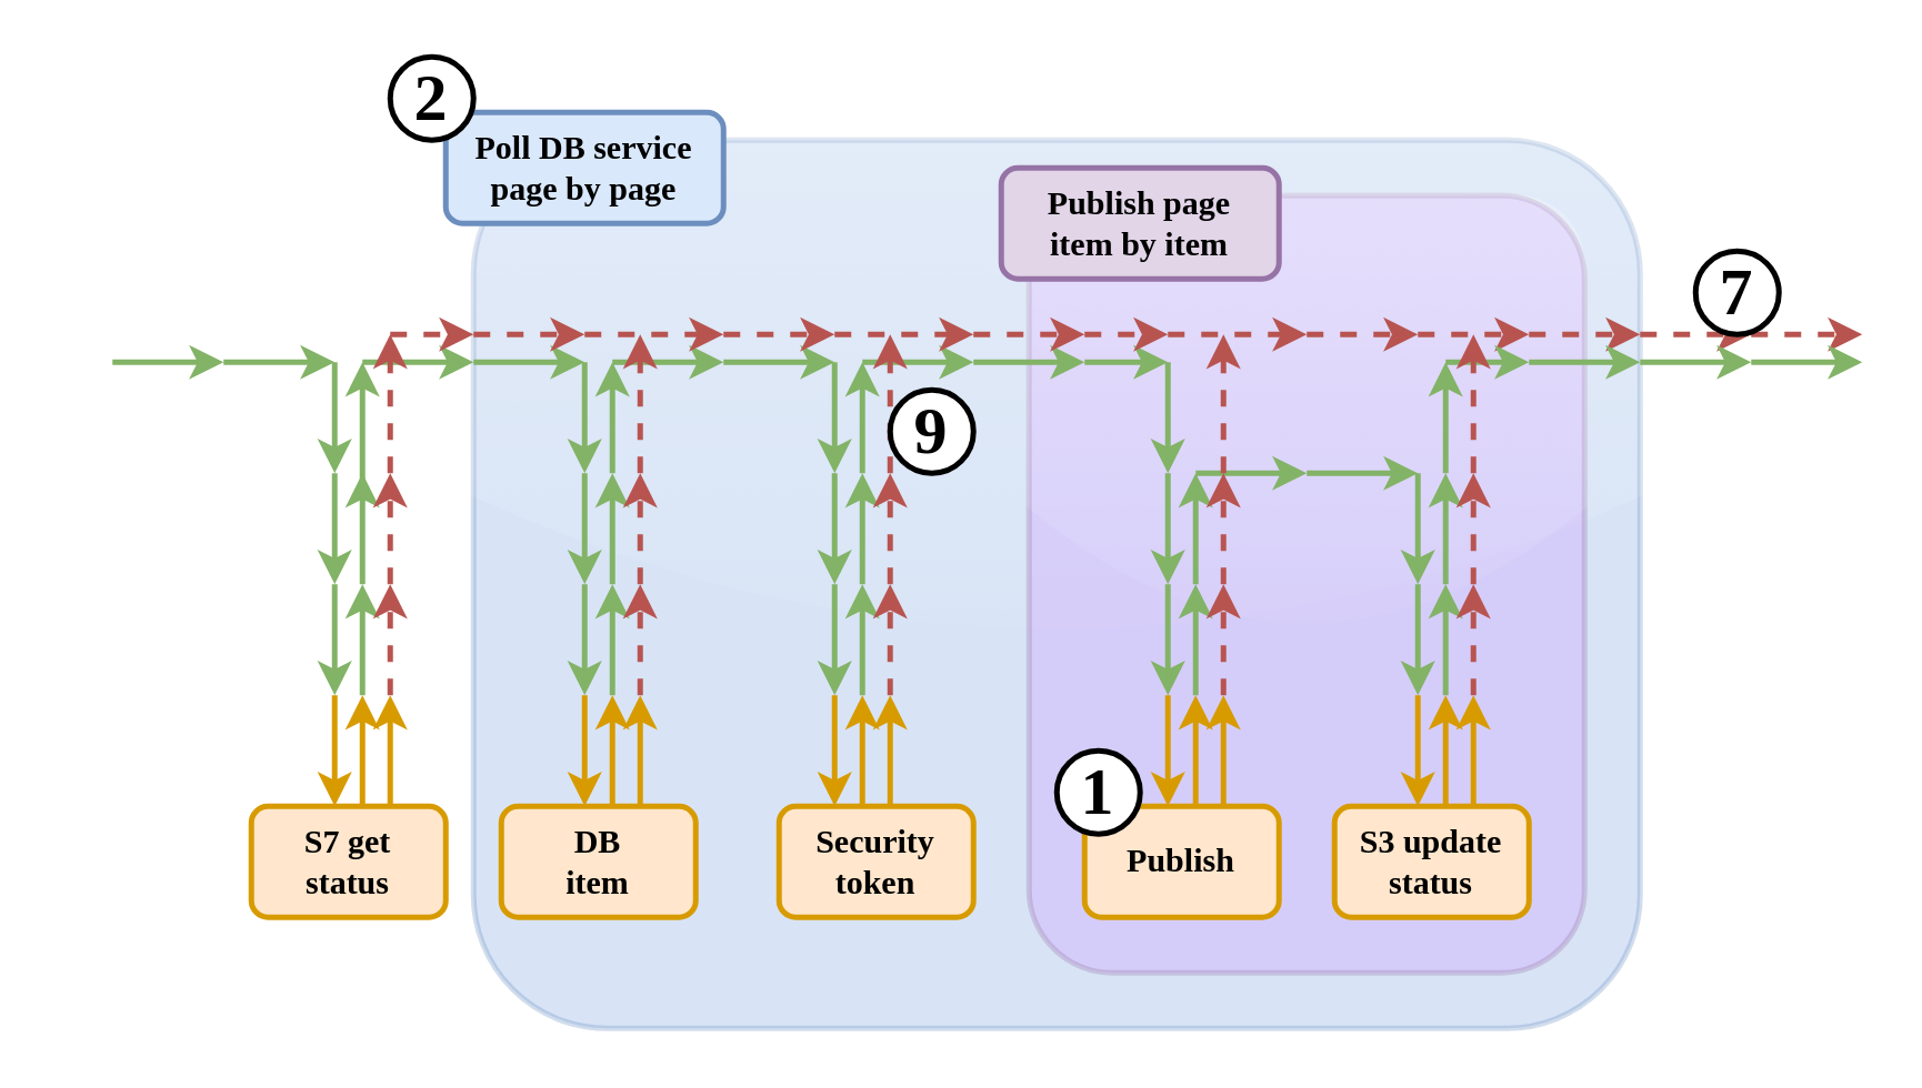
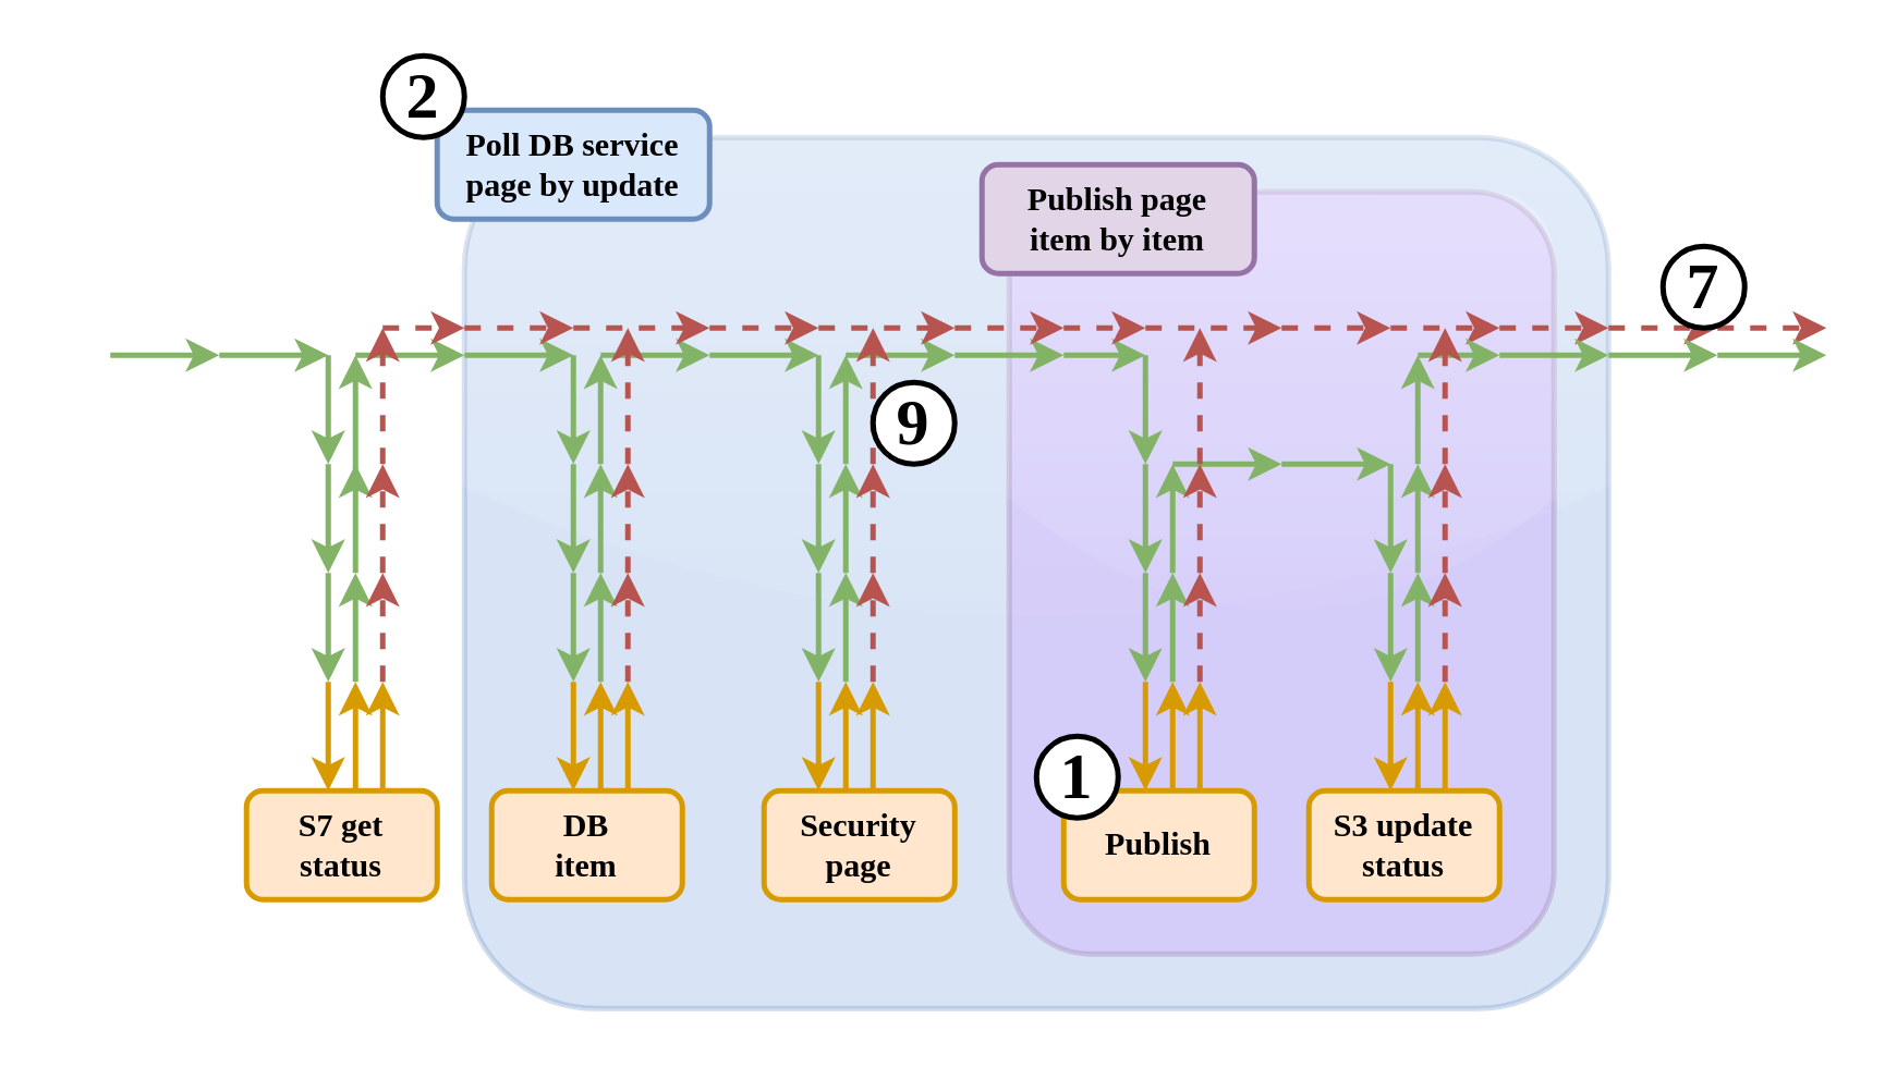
- <mxCell id="11" value="Poll DB service&lt;br&gt;page by page" style="rounded=1;whiteSpace=wrap;html=1;fontStyle=1;fontFamily=Verdana;strokeWidth=2;fillColor=#dae8fc;strokeColor=#6c8ebf;" parent="5" vertex="1"><mxGeometry x="160" y="40" width="100" height="40" as="geometry" /></mxCell>
+ <mxCell id="11" value="Poll DB service&lt;br&gt;page by update" style="rounded=1;whiteSpace=wrap;html=1;fontStyle=1;fontFamily=Verdana;strokeWidth=2;fillColor=#dae8fc;strokeColor=#6c8ebf;" parent="5" vertex="1"><mxGeometry x="160" y="40" width="100" height="40" as="geometry" /></mxCell>
- <mxCell id="53" value="Security&lt;br&gt;token" style="rounded=1;whiteSpace=wrap;html=1;fontStyle=1;fontFamily=Verdana;fillColor=#ffe6cc;strokeColor=#d79b00;strokeWidth=2;" parent="5" vertex="1"><mxGeometry x="280" y="290" width="70" height="40" as="geometry" /></mxCell>
+ <mxCell id="53" value="Security&lt;br&gt;page" style="rounded=1;whiteSpace=wrap;html=1;fontStyle=1;fontFamily=Verdana;fillColor=#ffe6cc;strokeColor=#d79b00;strokeWidth=2;" parent="5" vertex="1"><mxGeometry x="280" y="290" width="70" height="40" as="geometry" /></mxCell>
